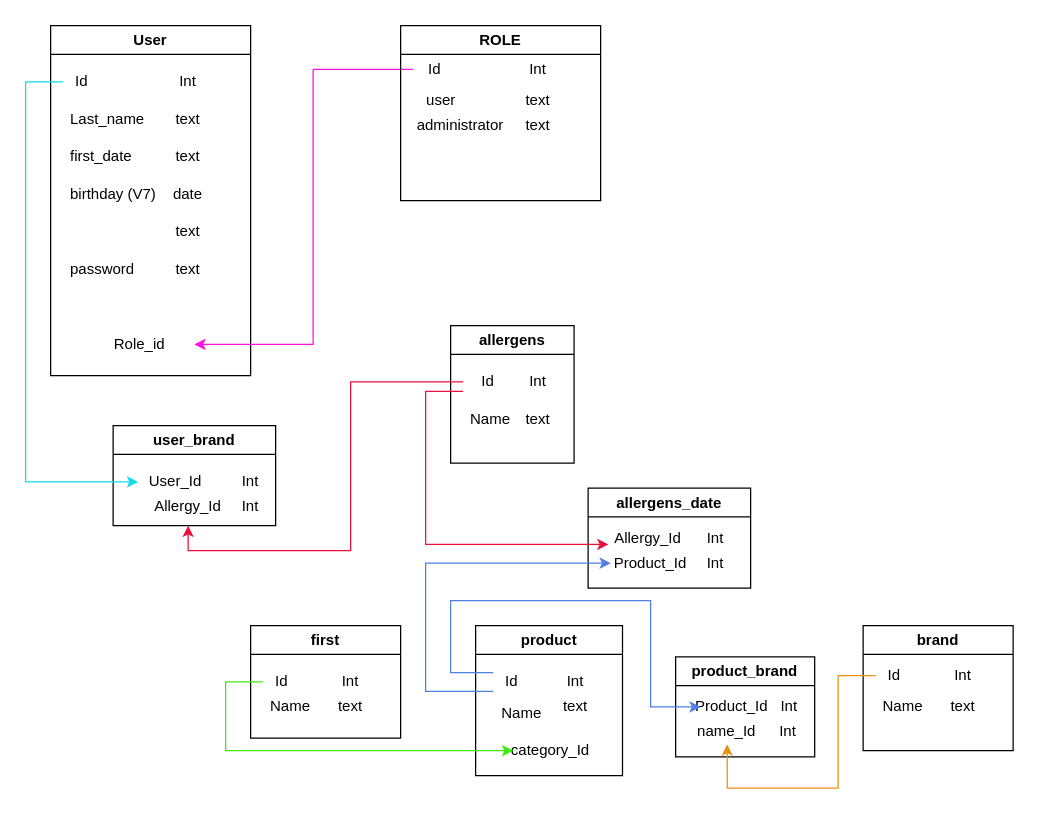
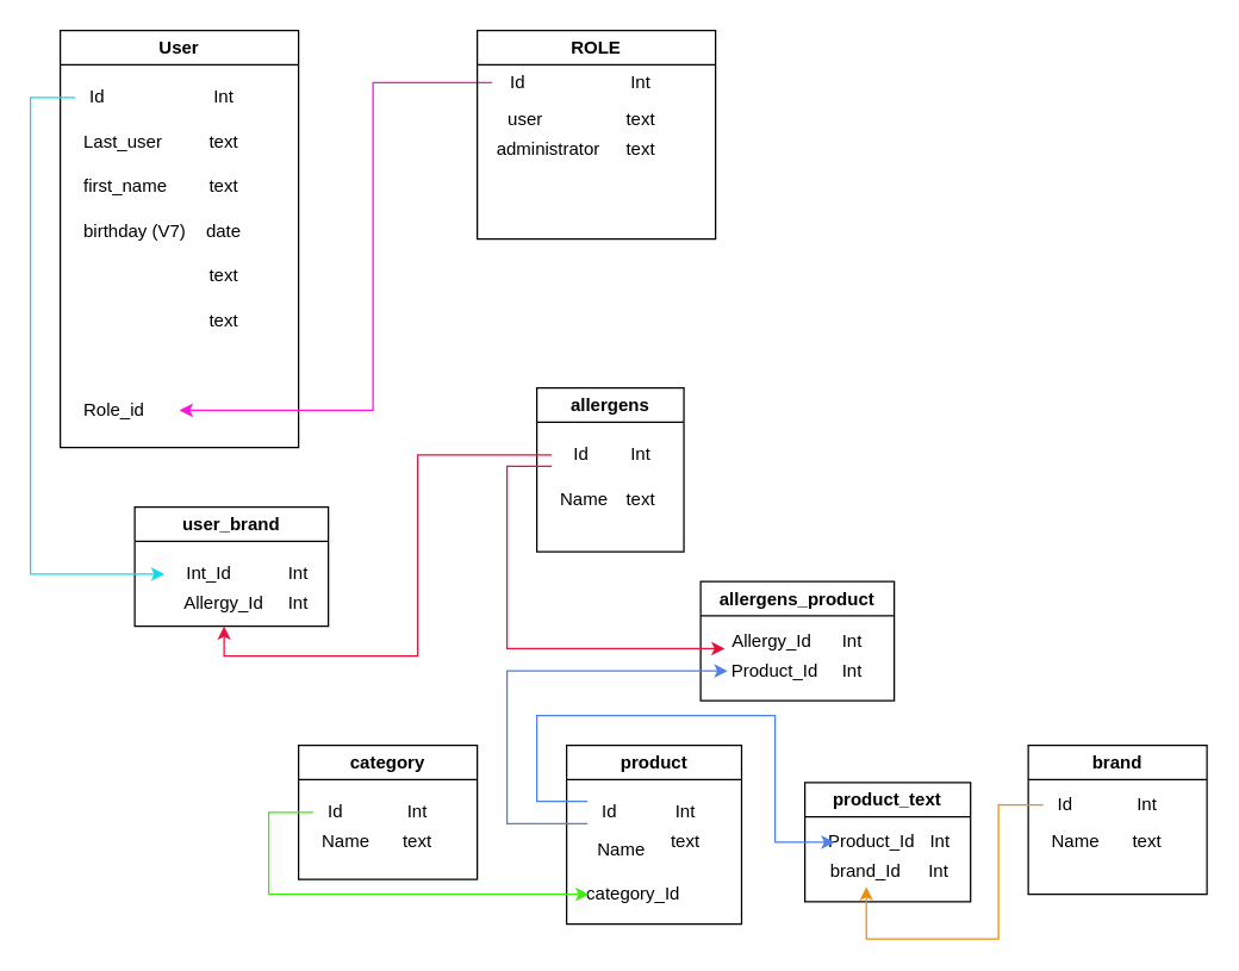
- <mxCell id="3" value="Last_name" style="text;strokeColor=none;fillColor=none;align=left;verticalAlign=middle;spacingLeft=4;spacingRight=4;overflow=hidden;points=[[0,0.5],[1,0.5]];portConstraint=eastwest;rotatable=0;whiteSpace=wrap;html=1;" parent="2" vertex="1"><mxGeometry x="10" y="60" width="80" height="30" as="geometry" /></mxCell>
+ <mxCell id="3" value="Last_user" style="text;strokeColor=none;fillColor=none;align=left;verticalAlign=middle;spacingLeft=4;spacingRight=4;overflow=hidden;points=[[0,0.5],[1,0.5]];portConstraint=eastwest;rotatable=0;whiteSpace=wrap;html=1;" parent="2" vertex="1"><mxGeometry x="10" y="60" width="80" height="30" as="geometry" /></mxCell>
- <mxCell id="4" value="first_date" style="text;strokeColor=none;fillColor=none;align=left;verticalAlign=middle;spacingLeft=4;spacingRight=4;overflow=hidden;points=[[0,0.5],[1,0.5]];portConstraint=eastwest;rotatable=0;whiteSpace=wrap;html=1;" parent="2" vertex="1"><mxGeometry x="10" y="90" width="80" height="30" as="geometry" /></mxCell>
+ <mxCell id="4" value="first_name" style="text;strokeColor=none;fillColor=none;align=left;verticalAlign=middle;spacingLeft=4;spacingRight=4;overflow=hidden;points=[[0,0.5],[1,0.5]];portConstraint=eastwest;rotatable=0;whiteSpace=wrap;html=1;" parent="2" vertex="1"><mxGeometry x="10" y="90" width="80" height="30" as="geometry" /></mxCell>
- <mxCell id="6" value="password" style="text;strokeColor=none;fillColor=none;align=left;verticalAlign=middle;spacingLeft=4;spacingRight=4;overflow=hidden;points=[[0,0.5],[1,0.5]];portConstraint=eastwest;rotatable=0;whiteSpace=wrap;html=1;" parent="2" vertex="1"><mxGeometry x="10" y="180" width="70" height="30" as="geometry" /></mxCell>
- <mxCell id="14" value="Role_id" style="text;strokeColor=none;fillColor=none;align=left;verticalAlign=middle;spacingLeft=4;spacingRight=4;overflow=hidden;points=[[0,0.5],[1,0.5]];portConstraint=eastwest;rotatable=0;whiteSpace=wrap;html=1;" parent="2" vertex="1"><mxGeometry x="45" y="240" width="70" height="30" as="geometry" /></mxCell>
+ <mxCell id="14" value="Role_id" style="text;strokeColor=none;fillColor=none;align=left;verticalAlign=middle;spacingLeft=4;spacingRight=4;overflow=hidden;points=[[0,0.5],[1,0.5]];portConstraint=eastwest;rotatable=0;whiteSpace=wrap;html=1;" parent="2" vertex="1"><mxGeometry x="10" y="240" width="70" height="30" as="geometry" /></mxCell>
- <mxCell id="45" value="User_Id" style="text;html=1;strokeColor=none;fillColor=none;align=center;verticalAlign=middle;whiteSpace=wrap;rounded=0;" parent="44" vertex="1"><mxGeometry x="20" y="30" width="60" height="30" as="geometry" /></mxCell>
+ <mxCell id="45" value="Int_Id" style="text;html=1;strokeColor=none;fillColor=none;align=center;verticalAlign=middle;whiteSpace=wrap;rounded=0;" parent="44" vertex="1"><mxGeometry x="20" y="30" width="60" height="30" as="geometry" /></mxCell>
- <mxCell id="52" value="allergens_date" style="swimlane;whiteSpace=wrap;html=1;startSize=23;" parent="1" vertex="1"><mxGeometry x="470" y="390" width="130" height="80" as="geometry" /></mxCell>
+ <mxCell id="52" value="allergens_product" style="swimlane;whiteSpace=wrap;html=1;startSize=23;" parent="1" vertex="1"><mxGeometry x="470" y="390" width="130" height="80" as="geometry" /></mxCell>
- <mxCell id="28" value="first" style="swimlane;whiteSpace=wrap;html=1;startSize=23;" parent="1" vertex="1"><mxGeometry x="200" y="500" width="120" height="90" as="geometry" /></mxCell>
+ <mxCell id="28" value="category" style="swimlane;whiteSpace=wrap;html=1;startSize=23;" parent="1" vertex="1"><mxGeometry x="200" y="500" width="120" height="90" as="geometry" /></mxCell>
- <mxCell id="57" value="product_brand" style="swimlane;whiteSpace=wrap;html=1;startSize=23;" parent="1" vertex="1"><mxGeometry x="540" y="525" width="111.25" height="80" as="geometry" /></mxCell>
+ <mxCell id="57" value="product_text" style="swimlane;whiteSpace=wrap;html=1;startSize=23;" parent="1" vertex="1"><mxGeometry x="540" y="525" width="111.25" height="80" as="geometry" /></mxCell>
- <mxCell id="59" value="name_Id" style="text;html=1;strokeColor=none;fillColor=none;align=center;verticalAlign=middle;whiteSpace=wrap;rounded=0;" parent="57" vertex="1"><mxGeometry x="11.25" y="50" width="60" height="20" as="geometry" /></mxCell>
+ <mxCell id="59" value="brand_Id" style="text;html=1;strokeColor=none;fillColor=none;align=center;verticalAlign=middle;whiteSpace=wrap;rounded=0;" parent="57" vertex="1"><mxGeometry x="11.25" y="50" width="60" height="20" as="geometry" /></mxCell>
- <mxCell id="43" value="category_Id" style="text;html=1;strokeColor=none;fillColor=none;align=center;verticalAlign=middle;whiteSpace=wrap;rounded=0;" parent="38" vertex="1"><mxGeometry x="30" y="90" width="60" height="20" as="geometry" /></mxCell>
+ <mxCell id="43" value="category_Id" style="text;html=1;strokeColor=none;fillColor=none;align=center;verticalAlign=middle;whiteSpace=wrap;rounded=0;" parent="38" vertex="1"><mxGeometry x="15" y="90" width="60" height="20" as="geometry" /></mxCell>
